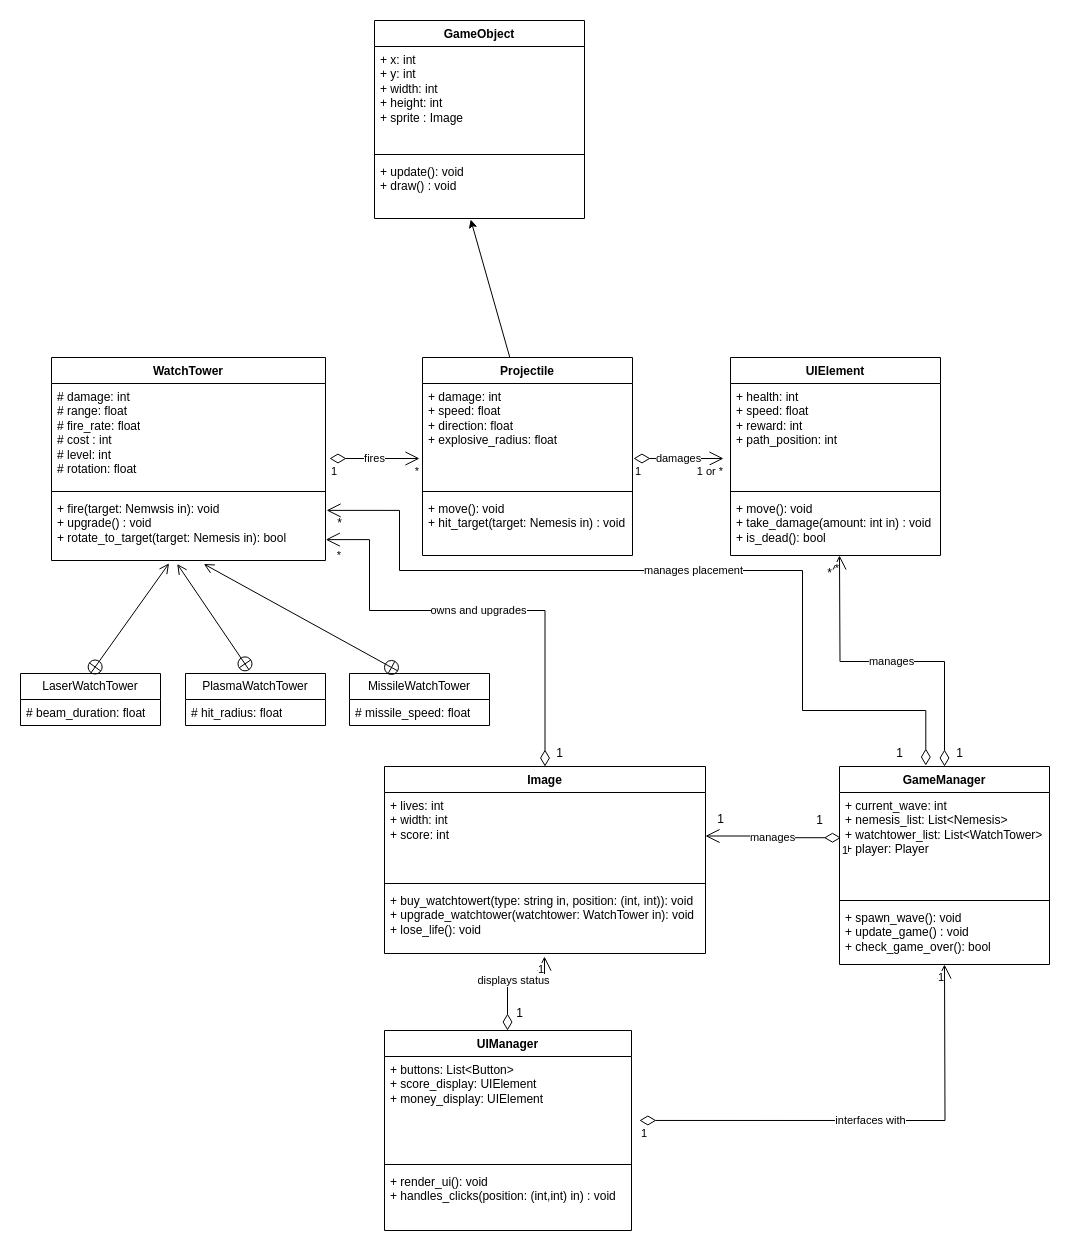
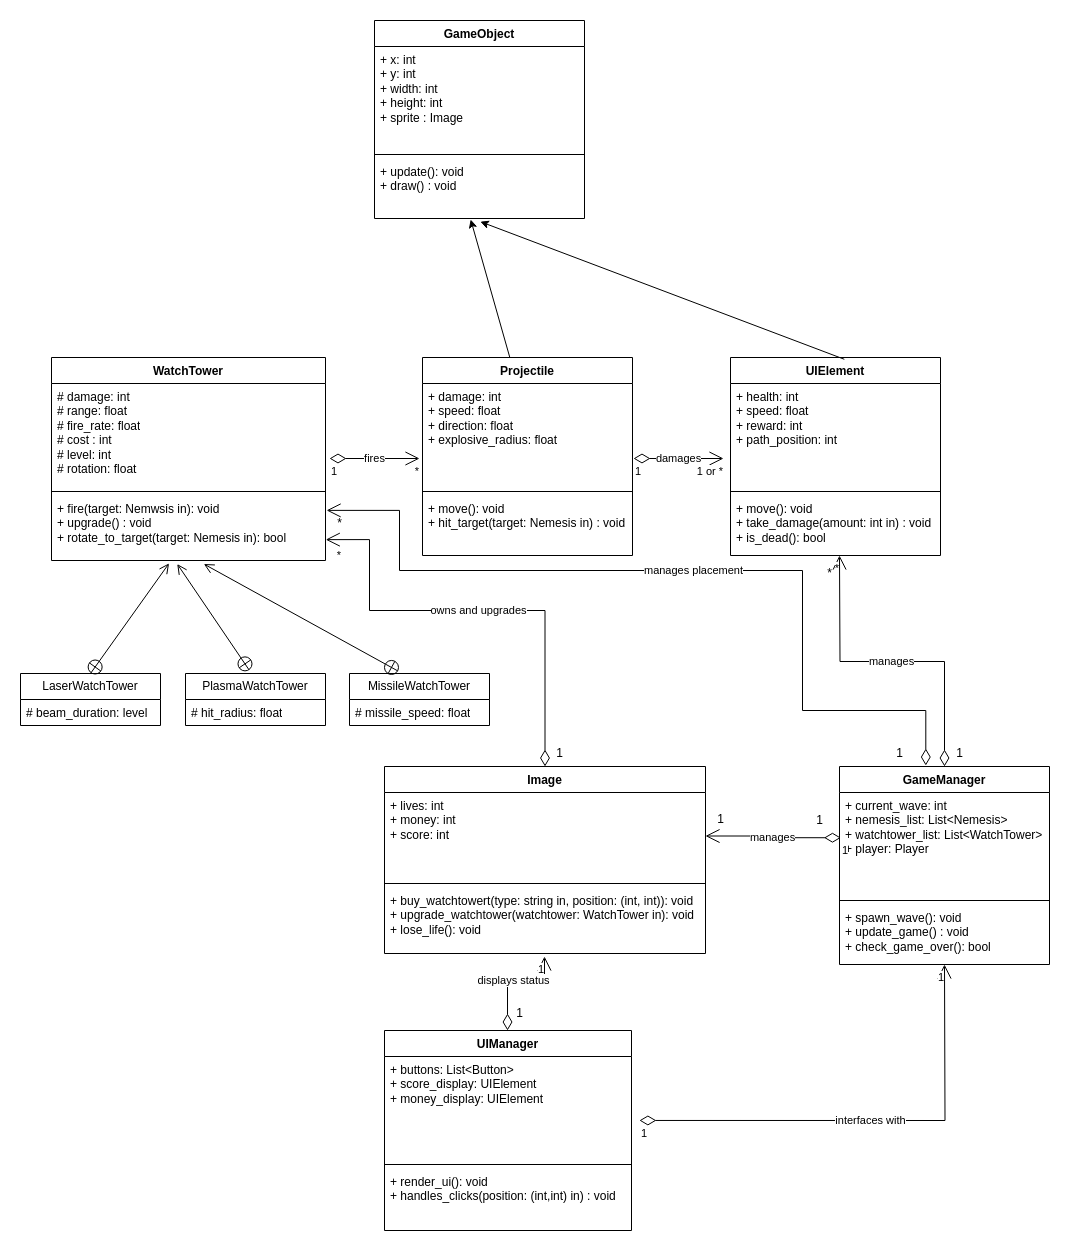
+ <mxCell id="37" value="" style="endArrow=classic;html=1;rounded=0;entryX=0.504;entryY=1.053;entryDx=0;entryDy=0;entryPerimeter=0;exitX=0.542;exitY=0.009;exitDx=0;exitDy=0;exitPerimeter=0;" parent="1" source="10" target="17" edge="1"><mxGeometry width="50" height="50" relative="1" as="geometry"><mxPoint x="396" y="317" as="sourcePoint" /><mxPoint x="446" y="267" as="targetPoint" /></mxGeometry></mxCell>
- <mxCell id="31" value="# beam_duration: float" style="text;strokeColor=none;fillColor=none;align=left;verticalAlign=top;spacingLeft=4;spacingRight=4;overflow=hidden;rotatable=0;points=[[0,0.5],[1,0.5]];portConstraint=eastwest;whiteSpace=wrap;html=1;" parent="30" vertex="1"><mxGeometry y="26" width="140" height="26" as="geometry" /></mxCell>
+ <mxCell id="31" value="# beam_duration: level" style="text;strokeColor=none;fillColor=none;align=left;verticalAlign=top;spacingLeft=4;spacingRight=4;overflow=hidden;rotatable=0;points=[[0,0.5],[1,0.5]];portConstraint=eastwest;whiteSpace=wrap;html=1;" parent="30" vertex="1"><mxGeometry y="26" width="140" height="26" as="geometry" /></mxCell>
- <mxCell id="7" value="+ lives: int&lt;div&gt;+ width: int&lt;/div&gt;&lt;div&gt;+ score: int&lt;/div&gt;" style="text;strokeColor=none;fillColor=none;align=left;verticalAlign=top;spacingLeft=4;spacingRight=4;overflow=hidden;rotatable=0;points=[[0,0.5],[1,0.5]];portConstraint=eastwest;whiteSpace=wrap;html=1;" parent="6" vertex="1"><mxGeometry y="26" width="321" height="87" as="geometry" /></mxCell>
+ <mxCell id="7" value="+ lives: int&lt;div&gt;+ money: int&lt;/div&gt;&lt;div&gt;+ score: int&lt;/div&gt;" style="text;strokeColor=none;fillColor=none;align=left;verticalAlign=top;spacingLeft=4;spacingRight=4;overflow=hidden;rotatable=0;points=[[0,0.5],[1,0.5]];portConstraint=eastwest;whiteSpace=wrap;html=1;" parent="6" vertex="1"><mxGeometry y="26" width="321" height="87" as="geometry" /></mxCell>
